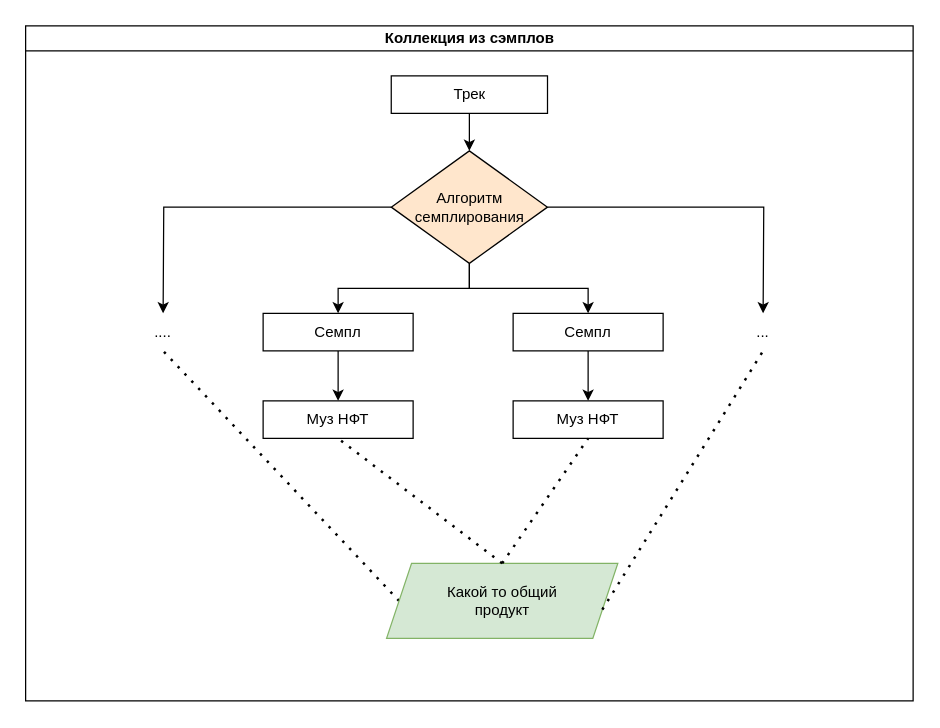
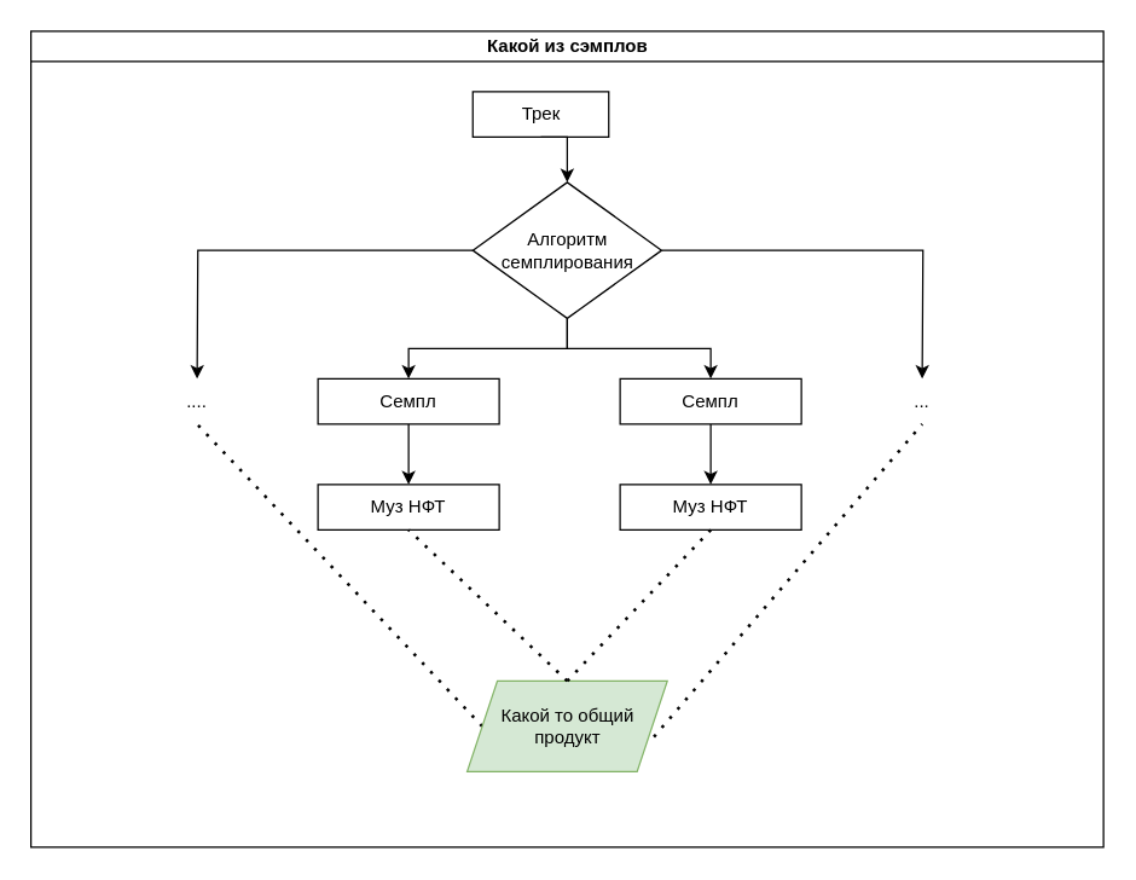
- <mxCell id="2" value="Коллекция из сэмплов" style="swimlane;html=1;startSize=20;horizontal=1;containerType=tree;glass=0;" parent="1" vertex="1"><mxGeometry x="20" y="20" width="710" height="540" as="geometry" /></mxCell>
+ <mxCell id="2" value="Какой из сэмплов" style="swimlane;html=1;startSize=20;horizontal=1;containerType=tree;glass=0;" parent="1" vertex="1"><mxGeometry x="20" y="20" width="710" height="540" as="geometry" /></mxCell>
- <mxCell id="3" value="Трек" style="rounded=0;whiteSpace=wrap;html=1;" vertex="1" parent="2"><mxGeometry x="292.5" y="40" width="125" height="30" as="geometry" /></mxCell>
+ <mxCell id="3" value="Трек" style="rounded=0;whiteSpace=wrap;html=1;" vertex="1" parent="2"><mxGeometry x="292.5" y="40" width="90" height="30" as="geometry" /></mxCell>
- <mxCell id="6" value="Алгоритм&lt;br&gt;семплирования" style="rhombus;whiteSpace=wrap;html=1;direction=south;fillColor=#ffe6cc;" vertex="1" parent="2"><mxGeometry x="292.5" y="100" width="125" height="90" as="geometry" /></mxCell>
+ <mxCell id="6" value="Алгоритм&lt;br&gt;семплирования" style="rhombus;whiteSpace=wrap;html=1;direction=south;" vertex="1" parent="2"><mxGeometry x="292.5" y="100" width="125" height="90" as="geometry" /></mxCell>
- <mxCell id="16" value="Какой то общий&lt;br&gt;продукт" style="shape=parallelogram;perimeter=parallelogramPerimeter;whiteSpace=wrap;html=1;fixedSize=1;fillColor=#d5e8d4;strokeColor=#82b366;" vertex="1" parent="2"><mxGeometry x="288.75" y="430" width="185" height="60" as="geometry" /></mxCell>
+ <mxCell id="16" value="Какой то общий&lt;br&gt;продукт" style="shape=parallelogram;perimeter=parallelogramPerimeter;whiteSpace=wrap;html=1;fixedSize=1;fillColor=#d5e8d4;strokeColor=#82b366;" vertex="1" parent="2"><mxGeometry x="288.75" y="430" width="132.5" height="60" as="geometry" /></mxCell>
